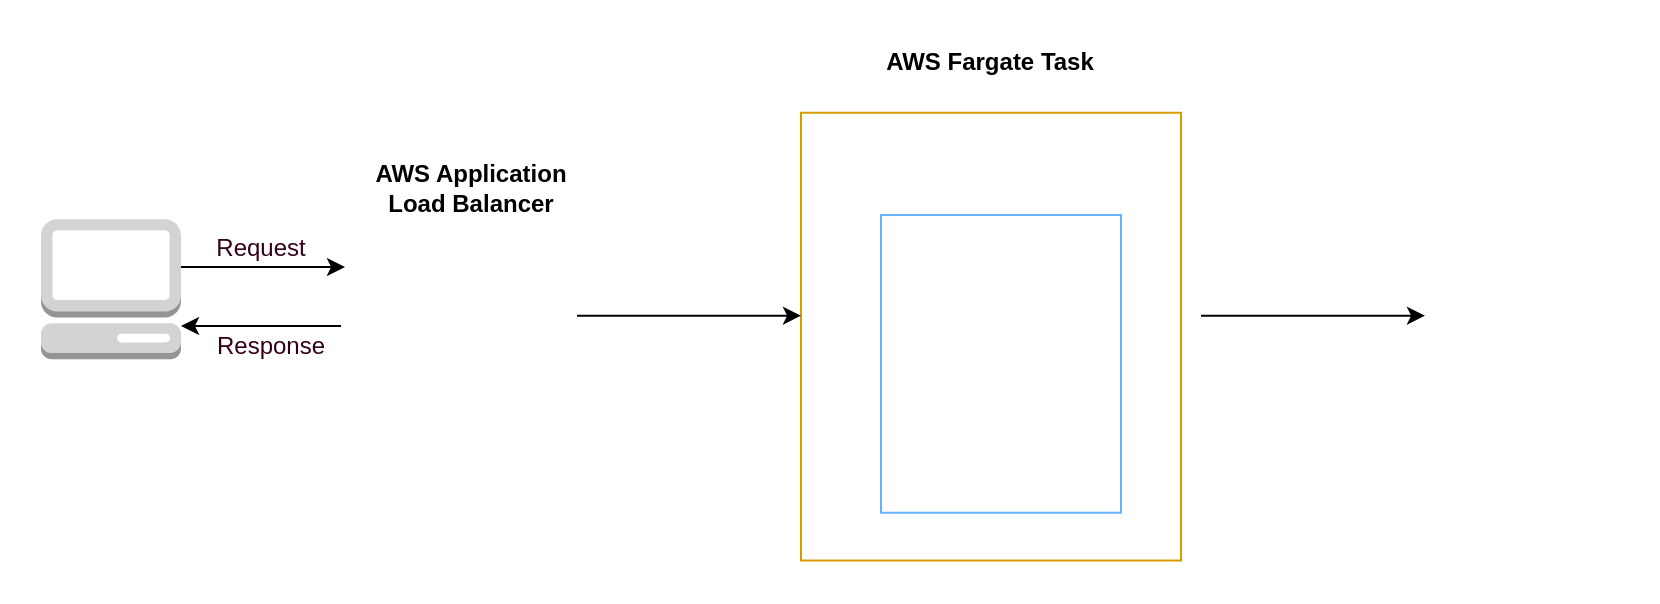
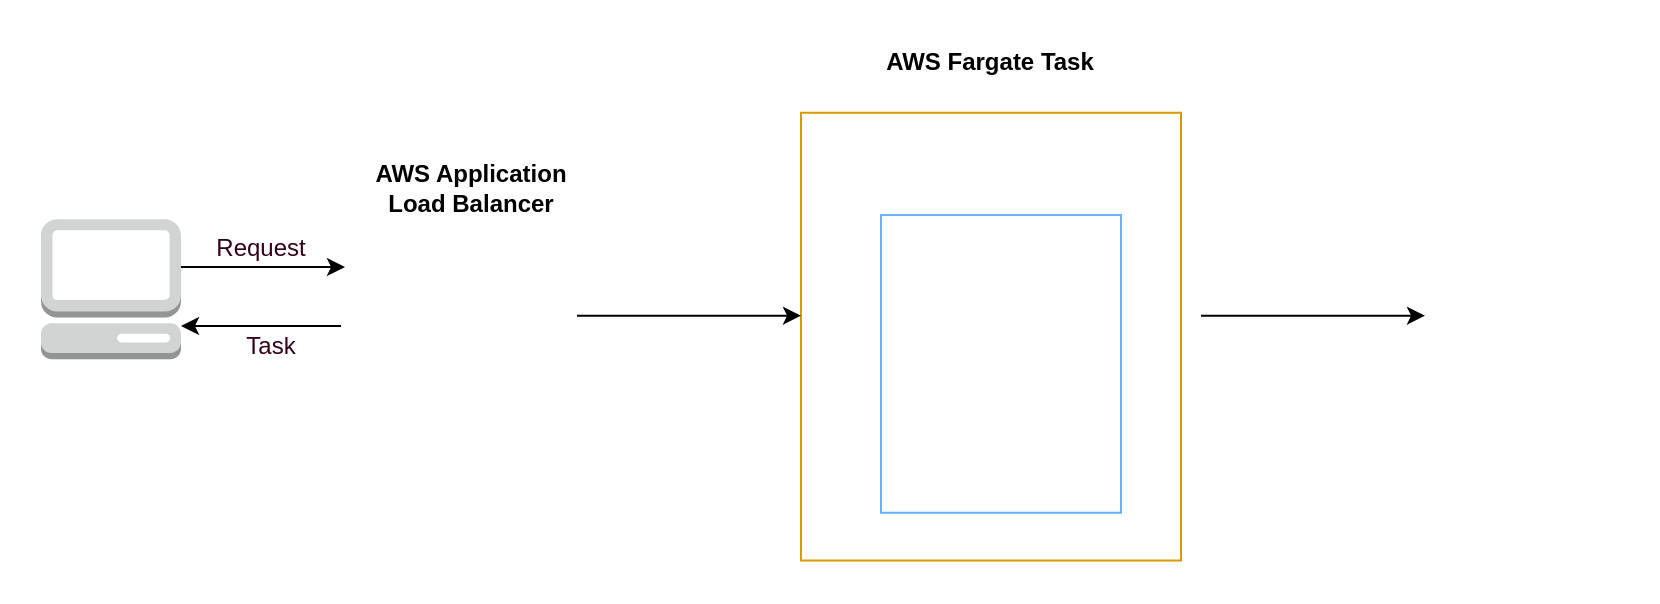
- <mxCell id="7" value="&lt;font color=&quot;#33001a&quot;&gt;Response&lt;/font&gt;" style="text;html=1;align=center;verticalAlign=middle;resizable=0;points=[];autosize=1;" parent="1" vertex="1"><mxGeometry x="100" y="163" width="70" height="20" as="geometry" /></mxCell>
+ <mxCell id="7" value="&lt;font color=&quot;#33001a&quot;&gt;Task&lt;/font&gt;" style="text;html=1;align=center;verticalAlign=middle;resizable=0;points=[];autosize=1;" parent="1" vertex="1"><mxGeometry x="100" y="163" width="70" height="20" as="geometry" /></mxCell>
